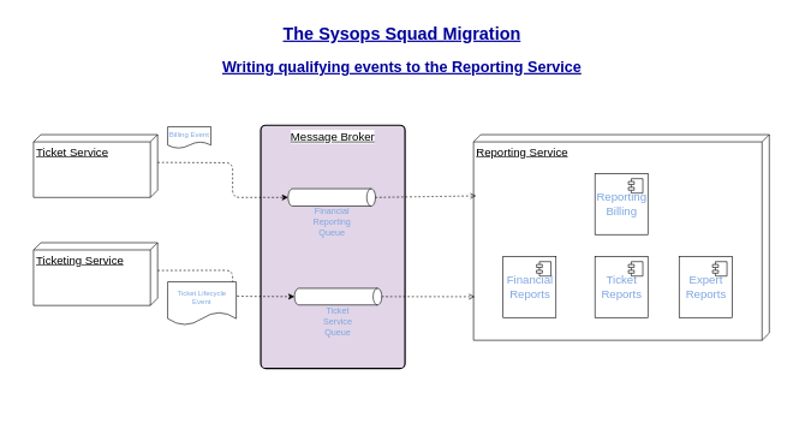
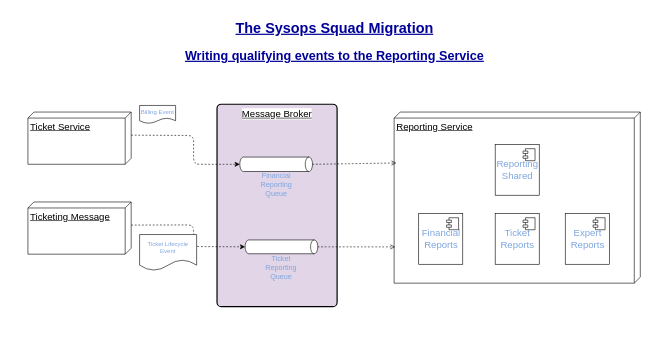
- <mxCell id="13" value="Reporting&lt;br&gt;Billing" style="html=1;dropTarget=0;fontSize=16;fontColor=#7EA6E0;gradientColor=none;" vertex="1" parent="3"><mxGeometry x="778.306" y="66.998" width="73.383" height="84.522" as="geometry" /></mxCell>
+ <mxCell id="13" value="Reporting&lt;br&gt;Shared" style="html=1;dropTarget=0;fontSize=16;fontColor=#7EA6E0;gradientColor=none;" vertex="1" parent="3"><mxGeometry x="778.306" y="66.998" width="73.383" height="84.522" as="geometry" /></mxCell>
- <mxCell id="19" value="Ticketing Service" style="verticalAlign=top;align=left;spacingTop=8;spacingLeft=2;spacingRight=12;shape=cube;size=10;direction=south;fontStyle=4;html=1;fontSize=16;" vertex="1" parent="3"><mxGeometry y="162.76" width="172" height="87" as="geometry" /></mxCell>
+ <mxCell id="19" value="Ticketing Message" style="verticalAlign=top;align=left;spacingTop=8;spacingLeft=2;spacingRight=12;shape=cube;size=10;direction=south;fontStyle=4;html=1;fontSize=16;" vertex="1" parent="3"><mxGeometry y="162.76" width="172" height="87" as="geometry" /></mxCell>
- <mxCell id="24" value="Ticket Service Queue" style="text;html=1;strokeColor=none;fillColor=none;align=center;verticalAlign=middle;whiteSpace=wrap;rounded=0;fontColor=#7EA6E0;" vertex="1" parent="3"><mxGeometry x="402.31" y="261.5" width="40" height="20" as="geometry" /></mxCell>
+ <mxCell id="24" value="Ticket Reporting Queue" style="text;html=1;strokeColor=none;fillColor=none;align=center;verticalAlign=middle;whiteSpace=wrap;rounded=0;fontColor=#7EA6E0;" vertex="1" parent="3"><mxGeometry x="402.31" y="261.5" width="40" height="20" as="geometry" /></mxCell>
